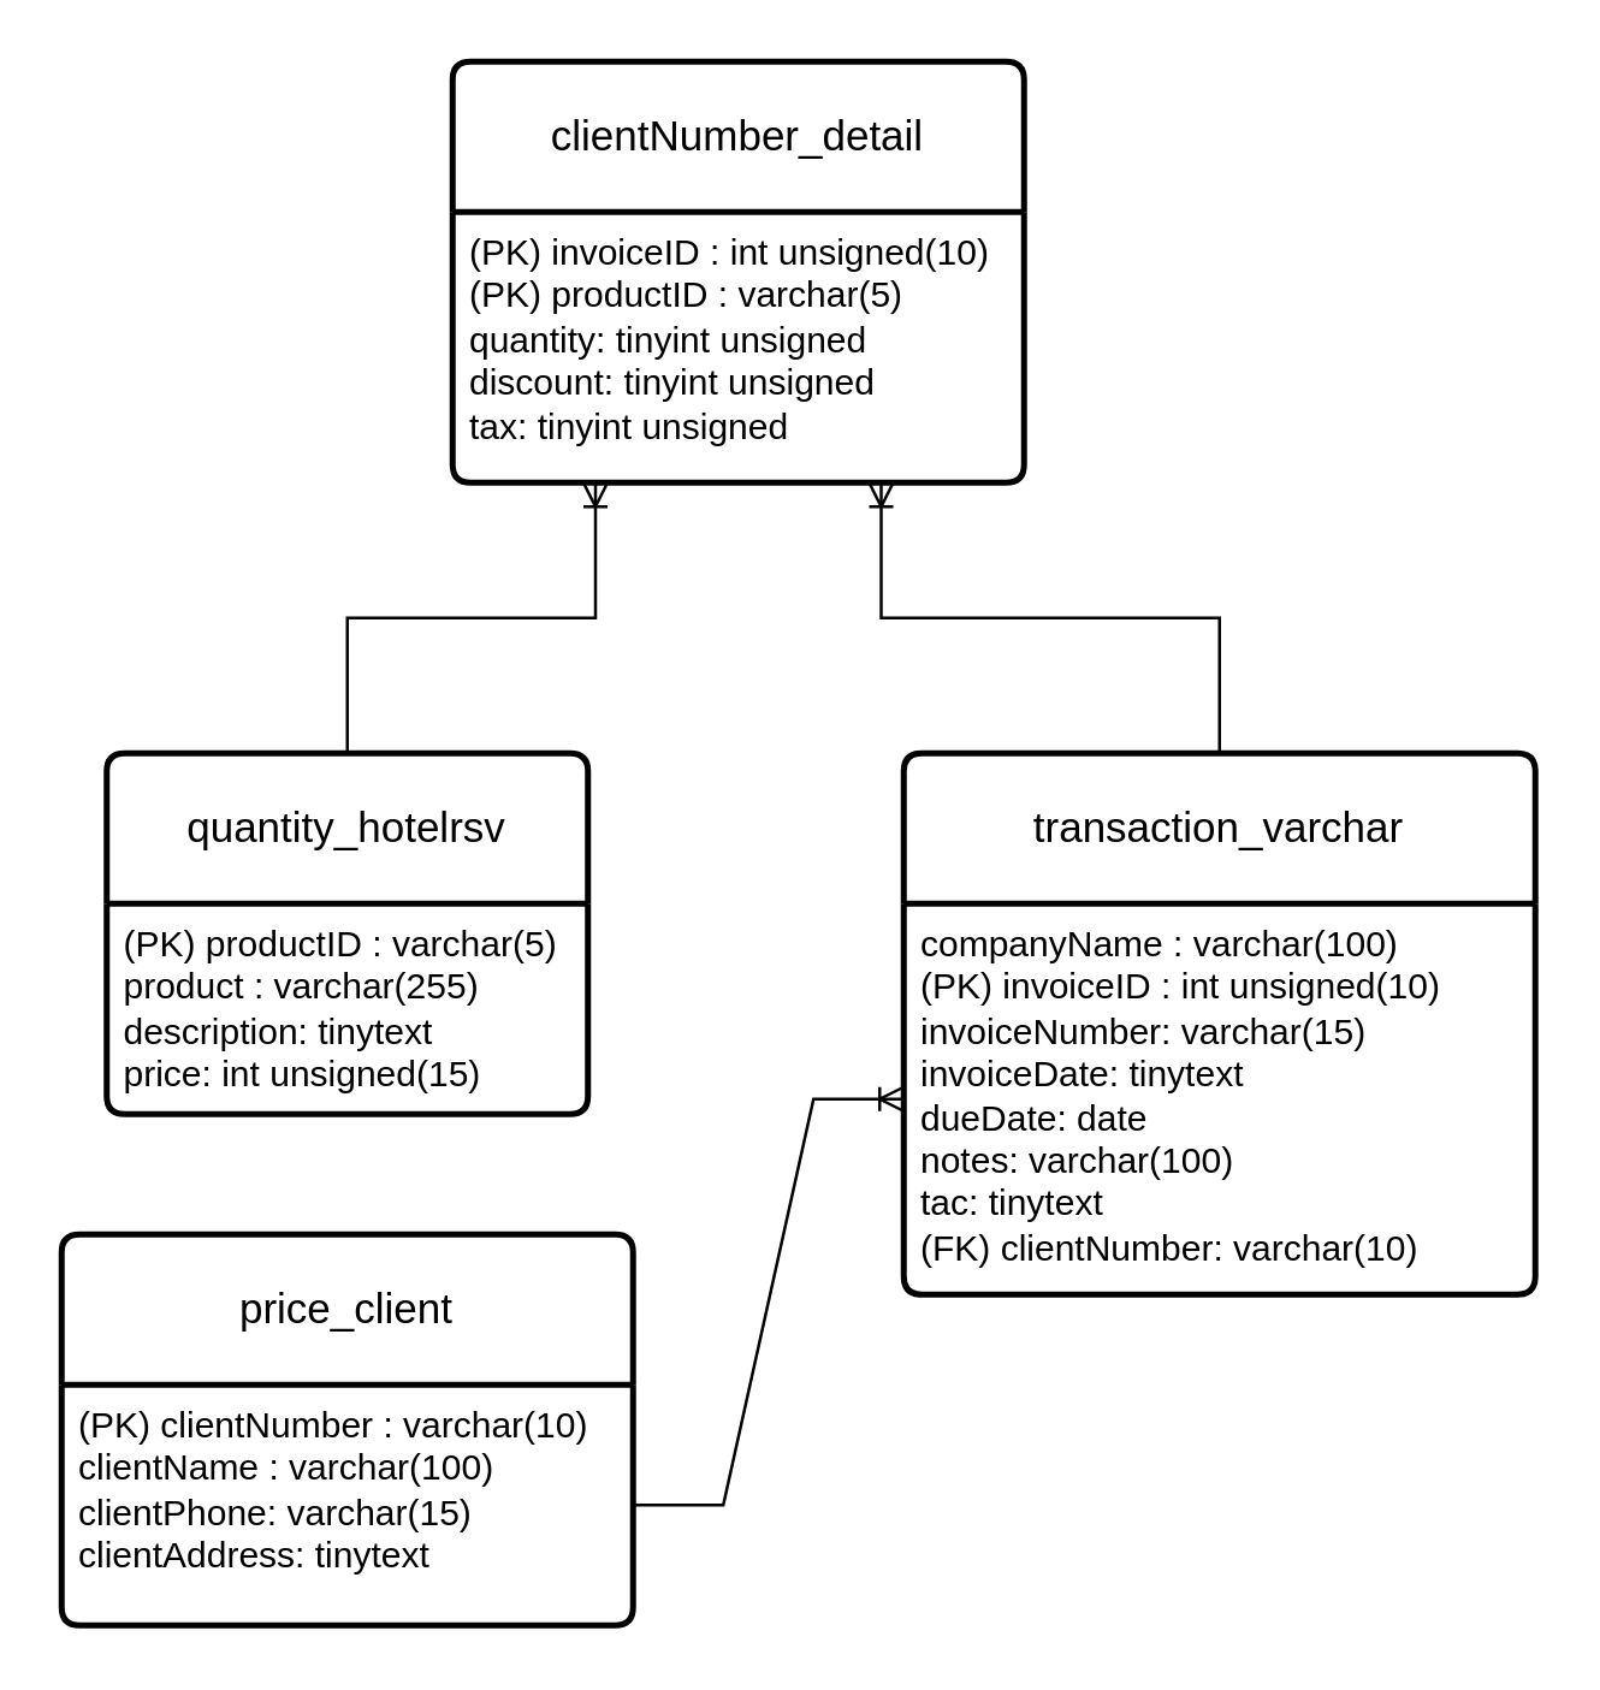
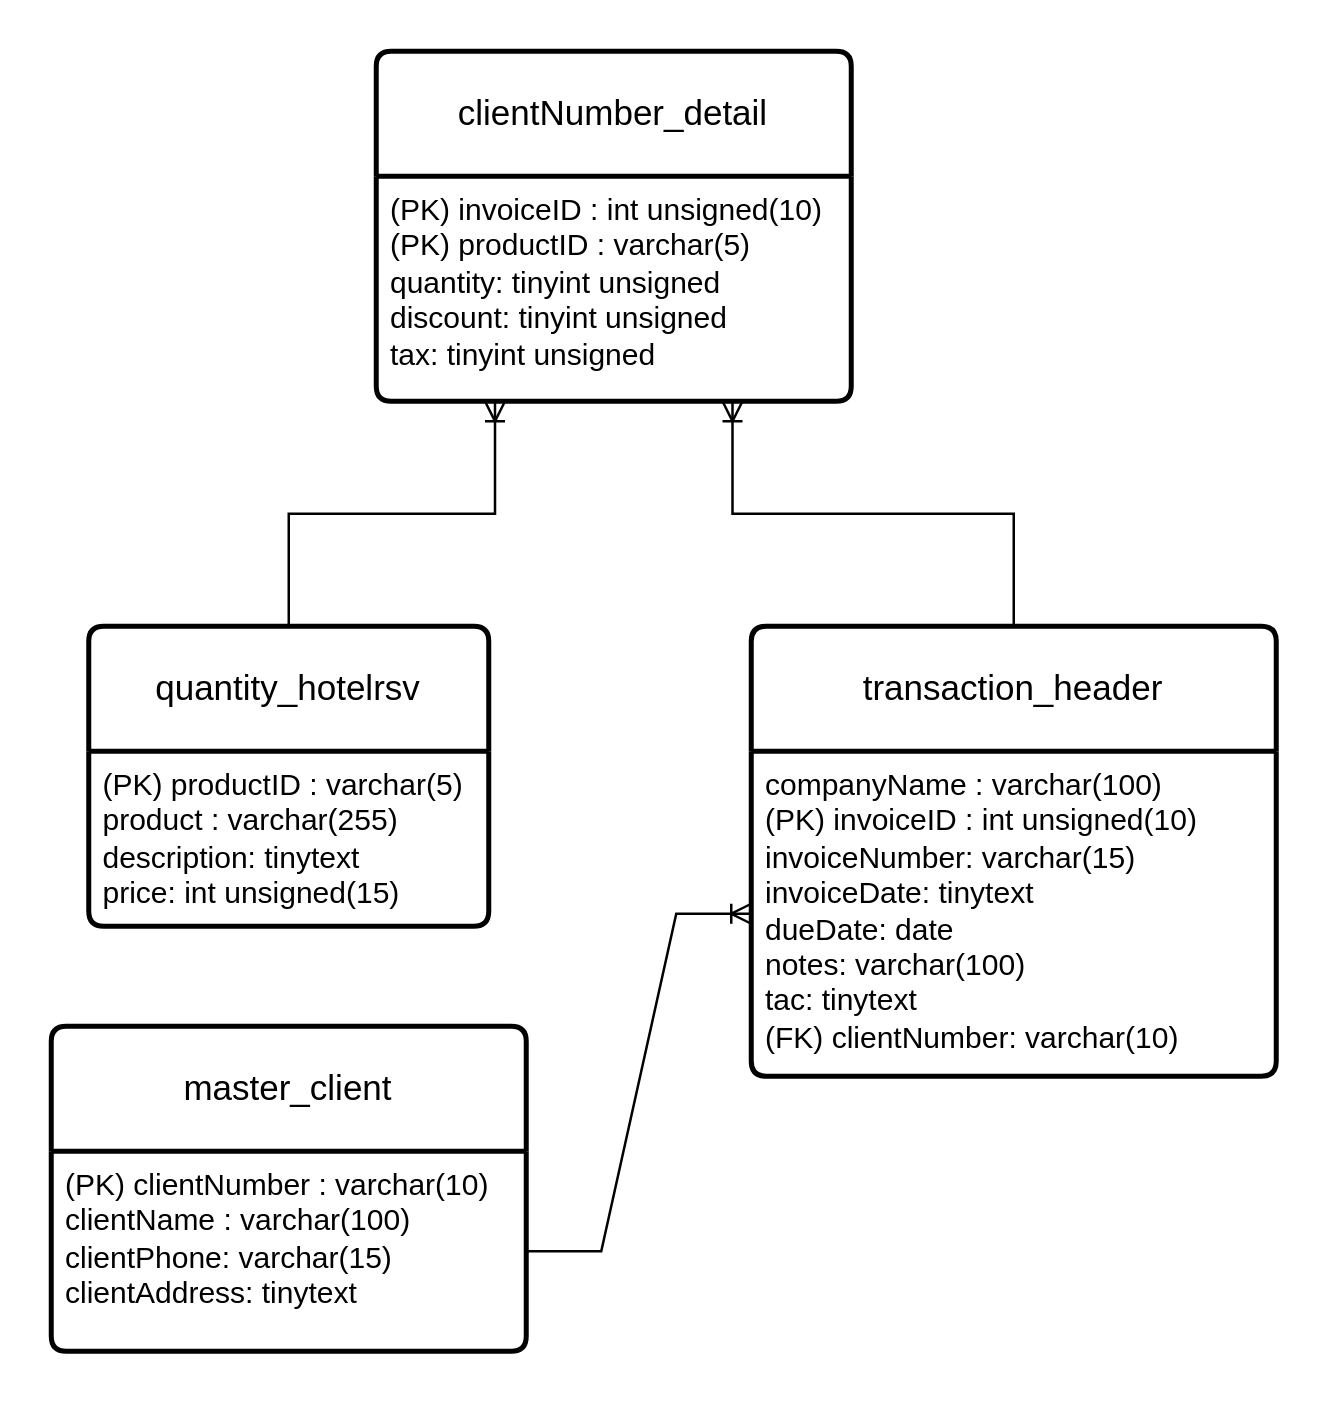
- <mxCell id="10" value="transaction_varchar" style="swimlane;childLayout=stackLayout;horizontal=1;startSize=50;horizontalStack=0;rounded=1;fontSize=14;fontStyle=0;strokeWidth=2;resizeParent=0;resizeLast=1;shadow=0;dashed=0;align=center;arcSize=4;whiteSpace=wrap;html=1;" parent="1" vertex="1"><mxGeometry x="300" y="250" width="210" height="180" as="geometry" /></mxCell>
+ <mxCell id="10" value="transaction_header" style="swimlane;childLayout=stackLayout;horizontal=1;startSize=50;horizontalStack=0;rounded=1;fontSize=14;fontStyle=0;strokeWidth=2;resizeParent=0;resizeLast=1;shadow=0;dashed=0;align=center;arcSize=4;whiteSpace=wrap;html=1;" parent="1" vertex="1"><mxGeometry x="300" y="250" width="210" height="180" as="geometry" /></mxCell>
- <mxCell id="5" value="price_client" style="swimlane;childLayout=stackLayout;horizontal=1;startSize=50;horizontalStack=0;rounded=1;fontSize=14;fontStyle=0;strokeWidth=2;resizeParent=0;resizeLast=1;shadow=0;dashed=0;align=center;arcSize=4;whiteSpace=wrap;html=1;" parent="1" vertex="1"><mxGeometry x="20" y="410" width="190" height="130" as="geometry" /></mxCell>
+ <mxCell id="5" value="master_client" style="swimlane;childLayout=stackLayout;horizontal=1;startSize=50;horizontalStack=0;rounded=1;fontSize=14;fontStyle=0;strokeWidth=2;resizeParent=0;resizeLast=1;shadow=0;dashed=0;align=center;arcSize=4;whiteSpace=wrap;html=1;" parent="1" vertex="1"><mxGeometry x="20" y="410" width="190" height="130" as="geometry" /></mxCell>
